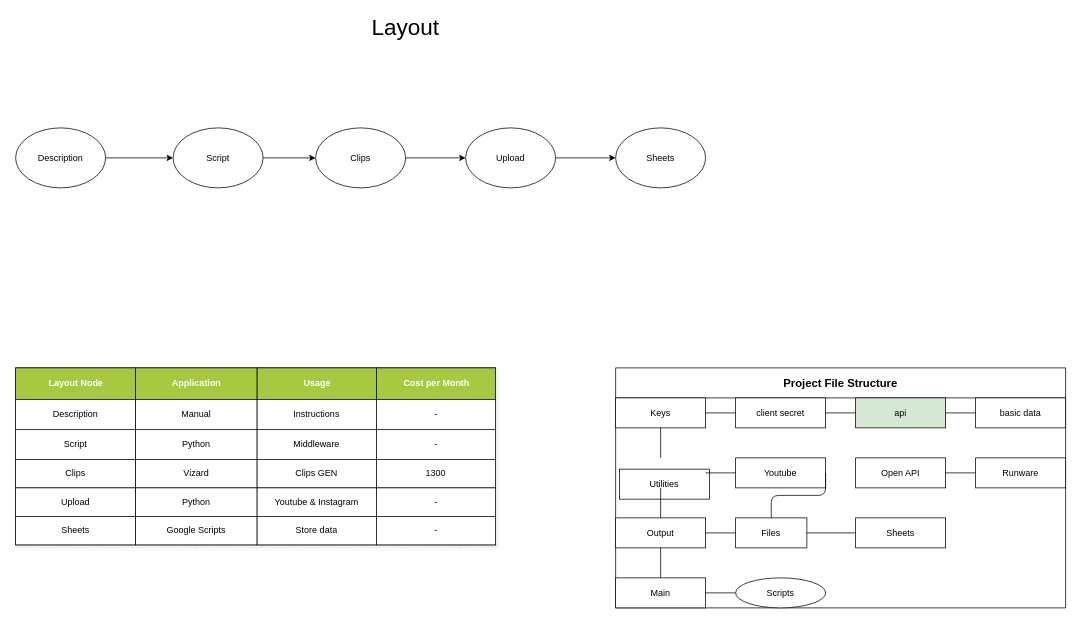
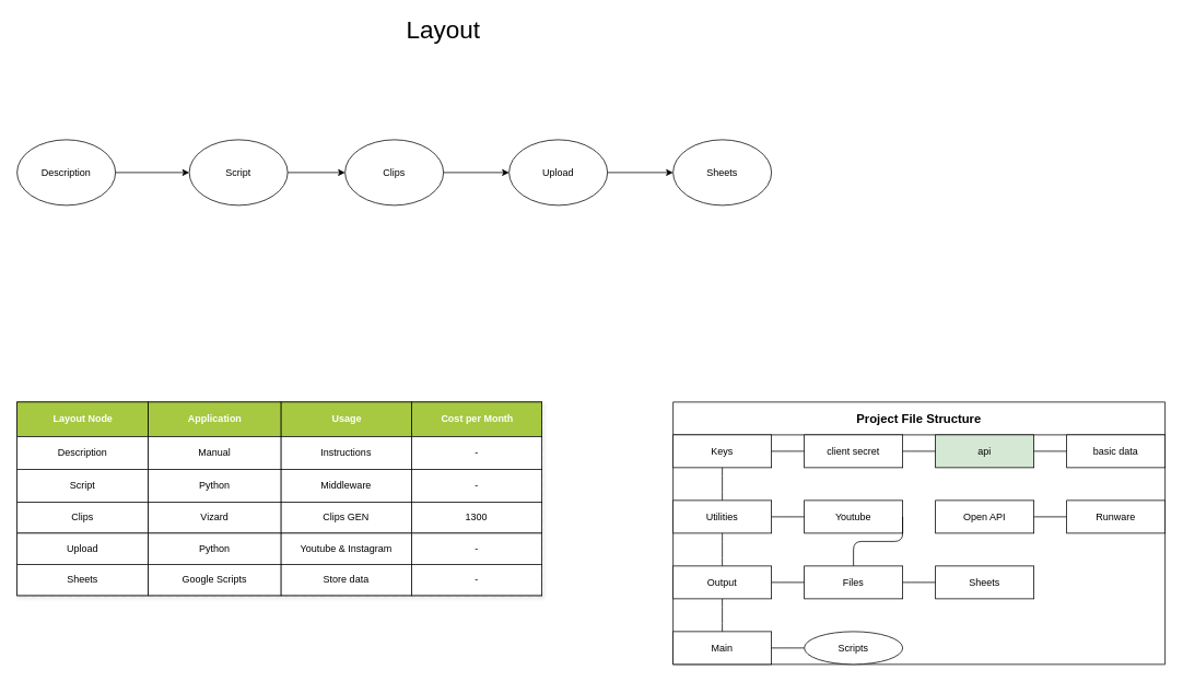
- <mxCell id="5" value="Utilities" style="whiteSpace=wrap;html=1;treeFolding=1;treeMoving=1;newEdgeStyle={&quot;edgeStyle&quot;:&quot;elbowEdgeStyle&quot;,&quot;startArrow&quot;:&quot;none&quot;,&quot;endArrow&quot;:&quot;none&quot;};movable=1;resizable=1;rotatable=1;deletable=1;editable=1;locked=0;connectable=1;" parent="2" vertex="1"><mxGeometry x="5" y="135" width="120" height="40" as="geometry" /></mxCell>
+ <mxCell id="5" value="Utilities" style="whiteSpace=wrap;html=1;treeFolding=1;treeMoving=1;newEdgeStyle={&quot;edgeStyle&quot;:&quot;elbowEdgeStyle&quot;,&quot;startArrow&quot;:&quot;none&quot;,&quot;endArrow&quot;:&quot;none&quot;};movable=1;resizable=1;rotatable=1;deletable=1;editable=1;locked=0;connectable=1;" parent="2" vertex="1"><mxGeometry y="120" width="120" height="40" as="geometry" /></mxCell>
- <mxCell id="23" value="Files" style="whiteSpace=wrap;html=1;treeFolding=1;treeMoving=1;newEdgeStyle={&quot;edgeStyle&quot;:&quot;elbowEdgeStyle&quot;,&quot;startArrow&quot;:&quot;none&quot;,&quot;endArrow&quot;:&quot;none&quot;};movable=1;resizable=1;rotatable=1;deletable=1;editable=1;locked=0;connectable=1;" parent="2" vertex="1"><mxGeometry x="160" y="200" width="95" height="40" as="geometry" /></mxCell>
+ <mxCell id="23" value="Files" style="whiteSpace=wrap;html=1;treeFolding=1;treeMoving=1;newEdgeStyle={&quot;edgeStyle&quot;:&quot;elbowEdgeStyle&quot;,&quot;startArrow&quot;:&quot;none&quot;,&quot;endArrow&quot;:&quot;none&quot;};movable=1;resizable=1;rotatable=1;deletable=1;editable=1;locked=0;connectable=1;" parent="2" vertex="1"><mxGeometry x="160" y="200" width="120" height="40" as="geometry" /></mxCell>
